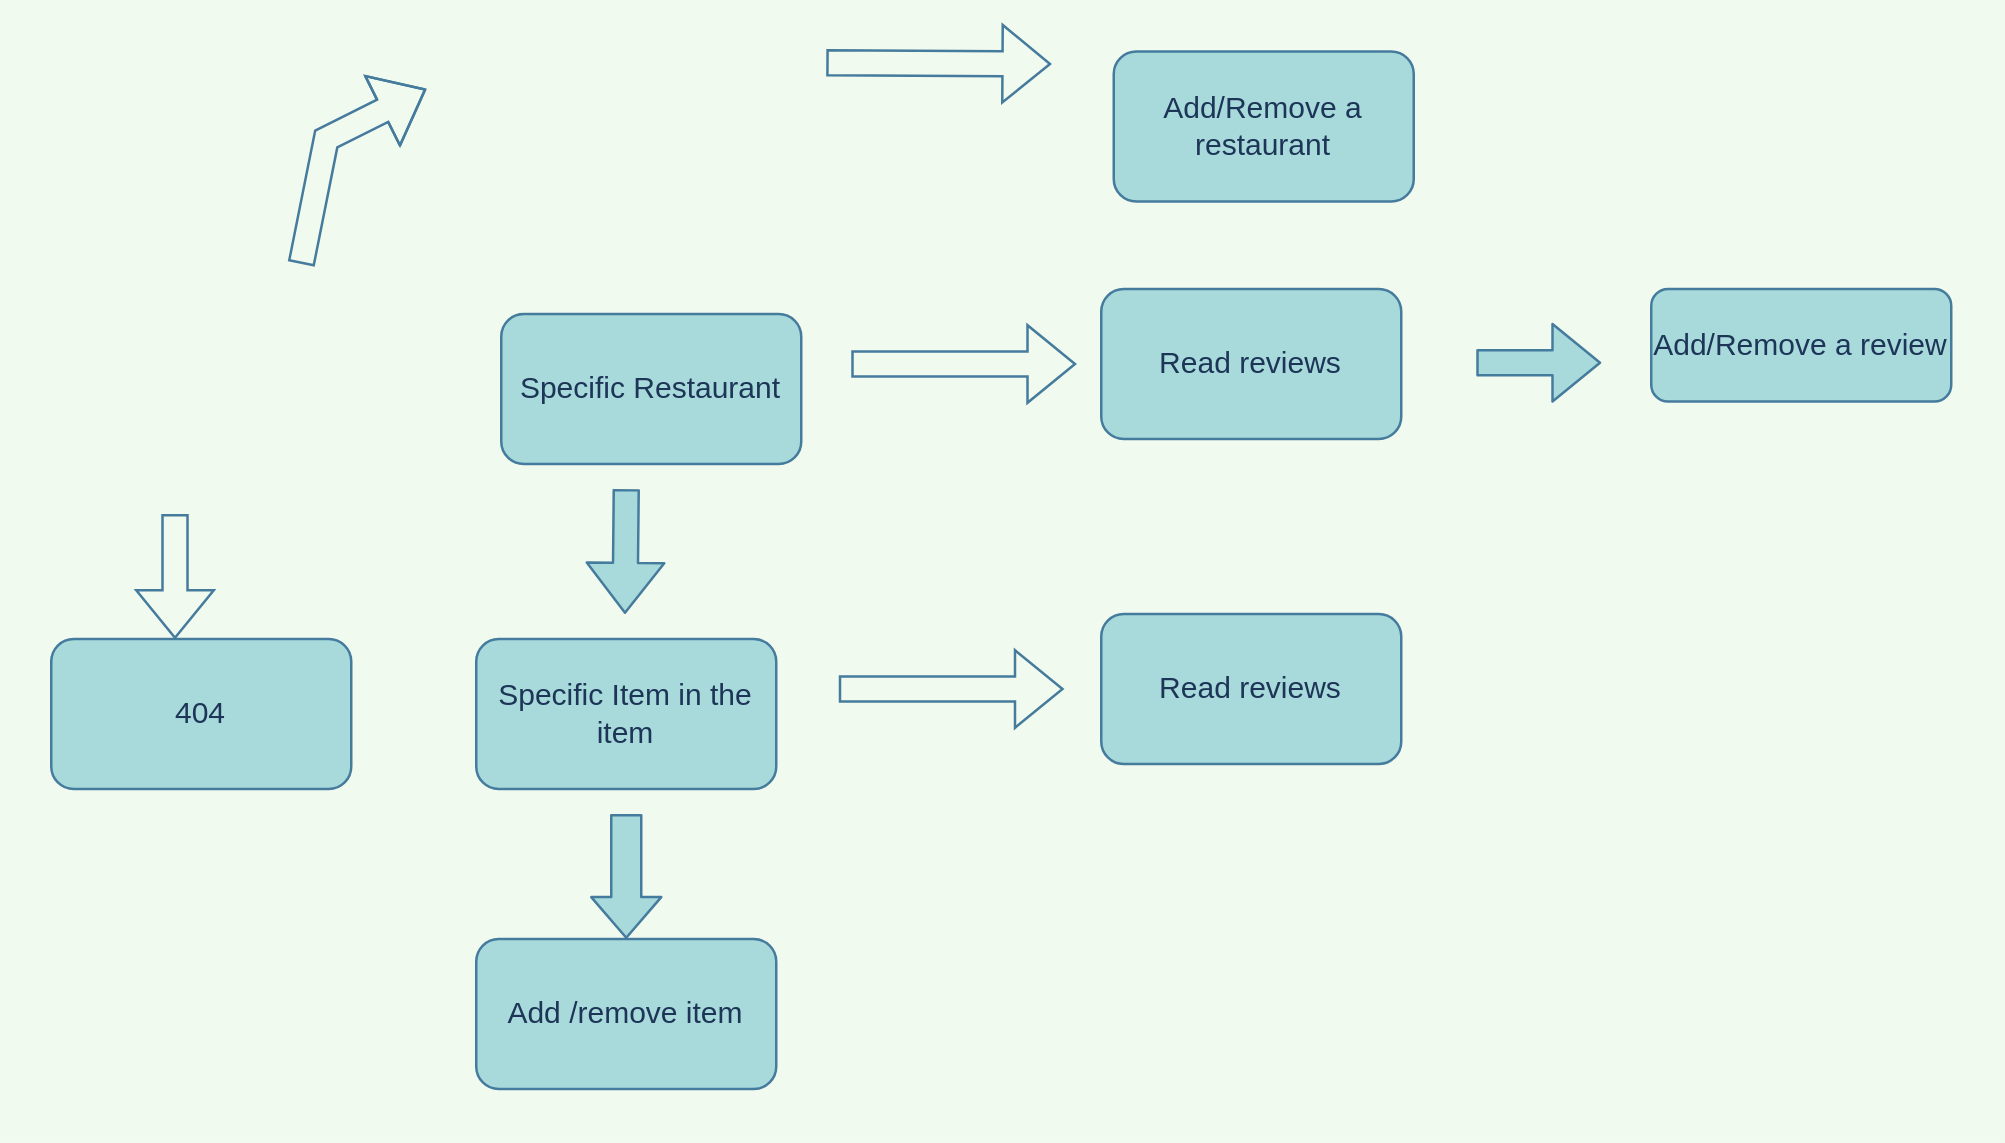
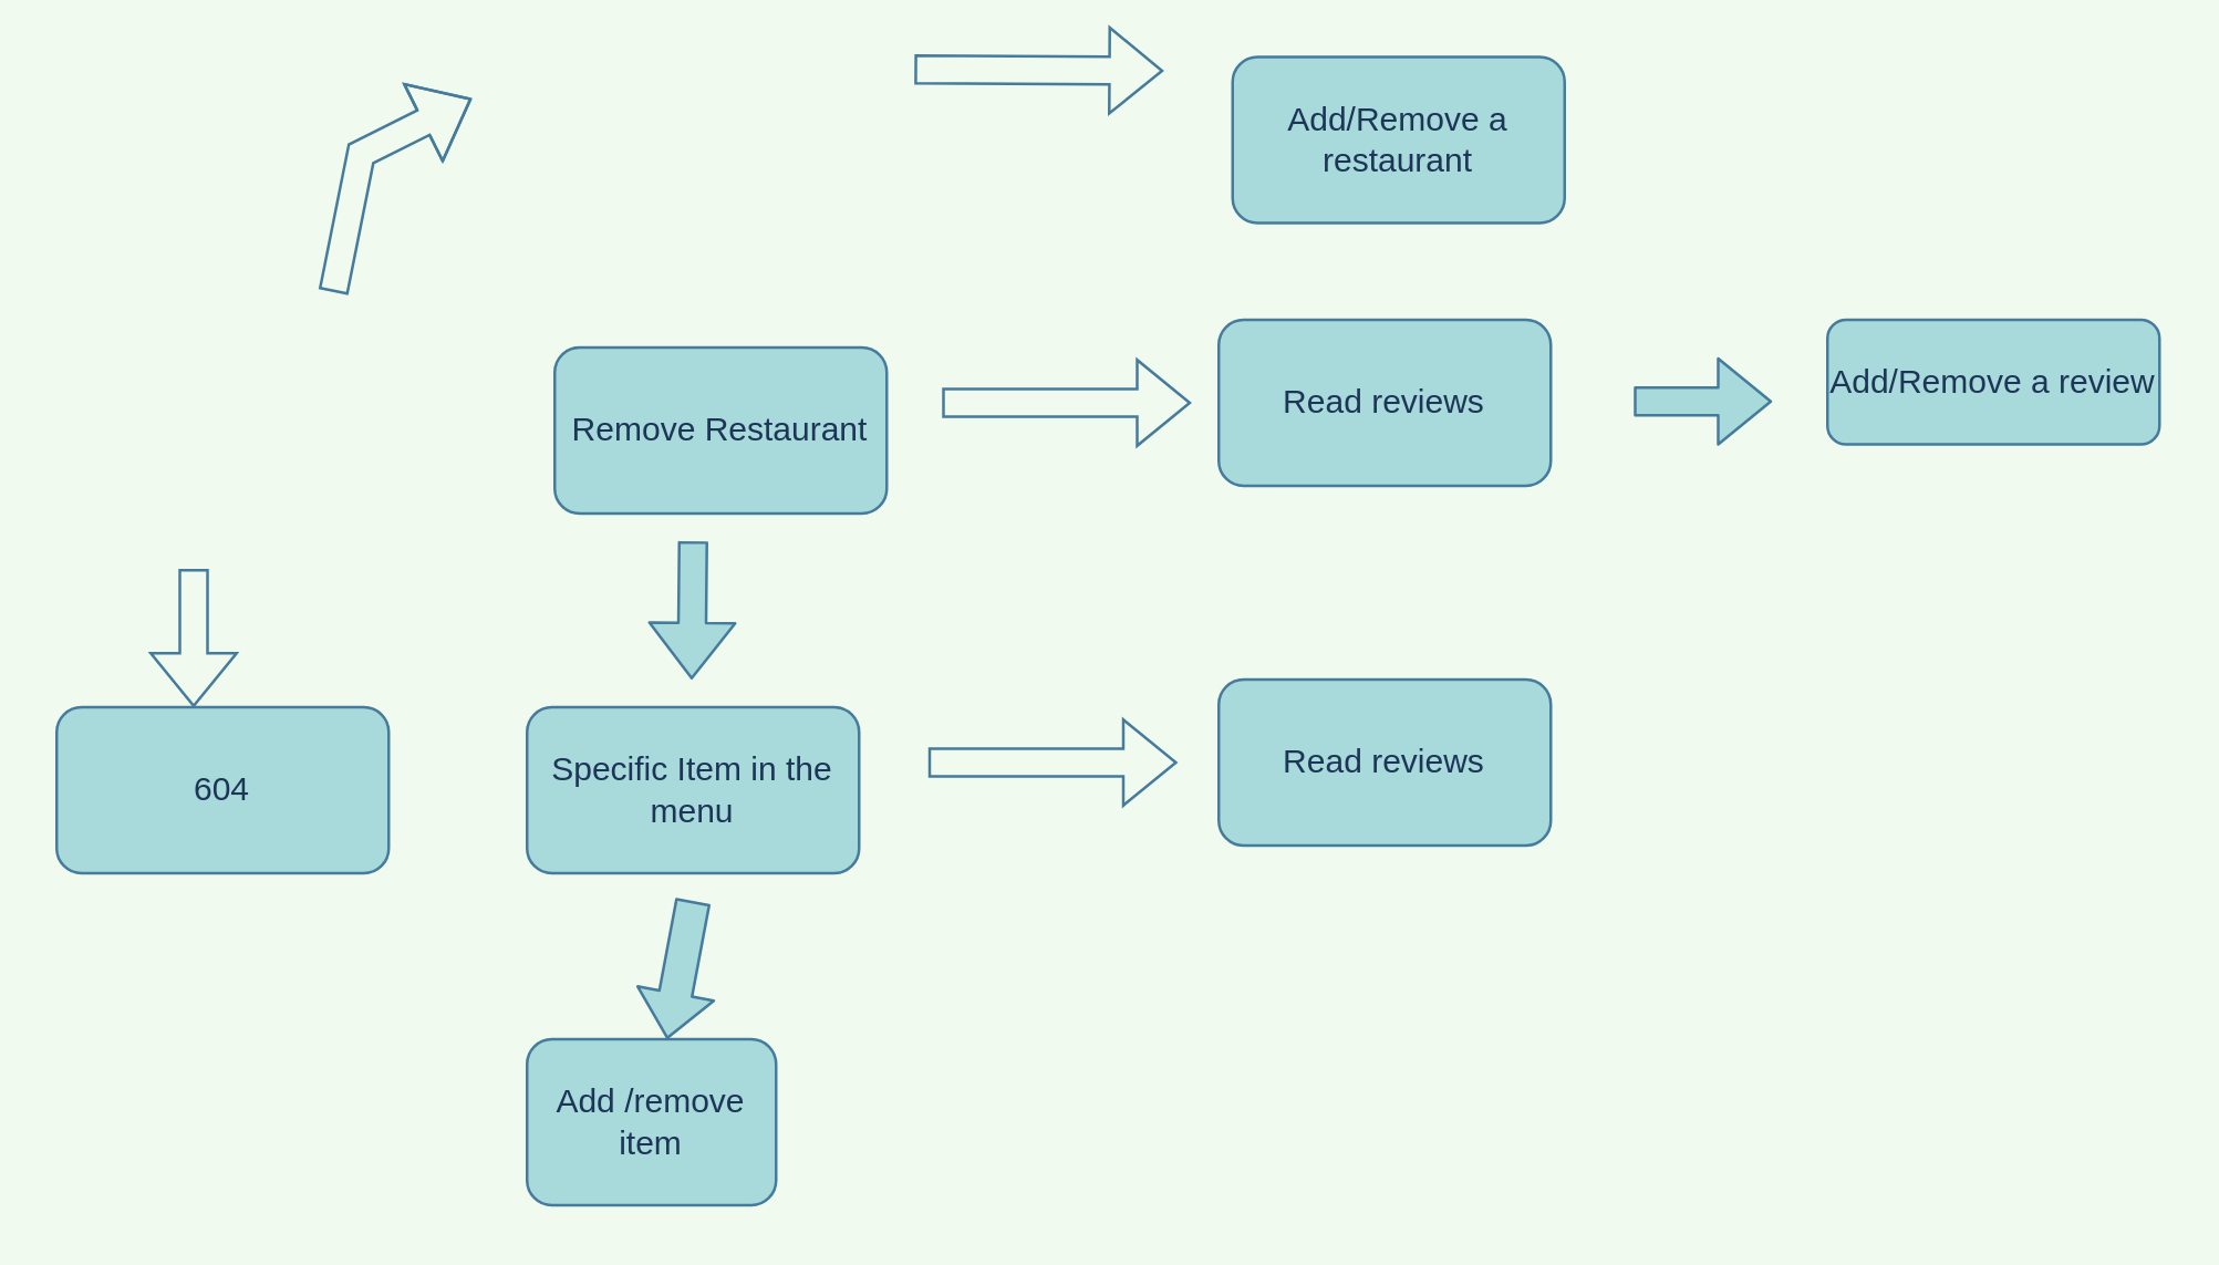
- <mxCell id="6" value="Specific Restaurant" style="rounded=1;whiteSpace=wrap;html=1;strokeColor=#457B9D;fillColor=#A8DADC;fontColor=#1D3557;" vertex="1" parent="1"><mxGeometry x="200" y="125" width="120" height="60" as="geometry" /></mxCell>
+ <mxCell id="6" value="Remove Restaurant" style="rounded=1;whiteSpace=wrap;html=1;strokeColor=#457B9D;fillColor=#A8DADC;fontColor=#1D3557;" vertex="1" parent="1"><mxGeometry x="200" y="125" width="120" height="60" as="geometry" /></mxCell>
- <mxCell id="5" value="404" style="rounded=1;whiteSpace=wrap;html=1;strokeColor=#457B9D;fillColor=#A8DADC;fontColor=#1D3557;" vertex="1" parent="1"><mxGeometry x="20" y="255" width="120" height="60" as="geometry" /></mxCell>
+ <mxCell id="5" value="604" style="rounded=1;whiteSpace=wrap;html=1;strokeColor=#457B9D;fillColor=#A8DADC;fontColor=#1D3557;" vertex="1" parent="1"><mxGeometry x="20" y="255" width="120" height="60" as="geometry" /></mxCell>
- <mxCell id="10" value="Specific Item in the item" style="rounded=1;whiteSpace=wrap;html=1;strokeColor=#457B9D;fillColor=#A8DADC;fontColor=#1D3557;" vertex="1" parent="1"><mxGeometry x="190" y="255" width="120" height="60" as="geometry" /></mxCell>
+ <mxCell id="10" value="Specific Item in the menu" style="rounded=1;whiteSpace=wrap;html=1;strokeColor=#457B9D;fillColor=#A8DADC;fontColor=#1D3557;" vertex="1" parent="1"><mxGeometry x="190" y="255" width="120" height="60" as="geometry" /></mxCell>
- <mxCell id="16" value="Add /remove item" style="rounded=1;whiteSpace=wrap;html=1;sketch=0;fontColor=#1D3557;strokeColor=#457B9D;fillColor=#A8DADC;" vertex="1" parent="1"><mxGeometry x="190" y="375" width="120" height="60" as="geometry" /></mxCell>
+ <mxCell id="16" value="Add /remove item" style="rounded=1;whiteSpace=wrap;html=1;sketch=0;fontColor=#1D3557;strokeColor=#457B9D;fillColor=#A8DADC;" vertex="1" parent="1"><mxGeometry x="190" y="375" width="90" height="60" as="geometry" /></mxCell>
